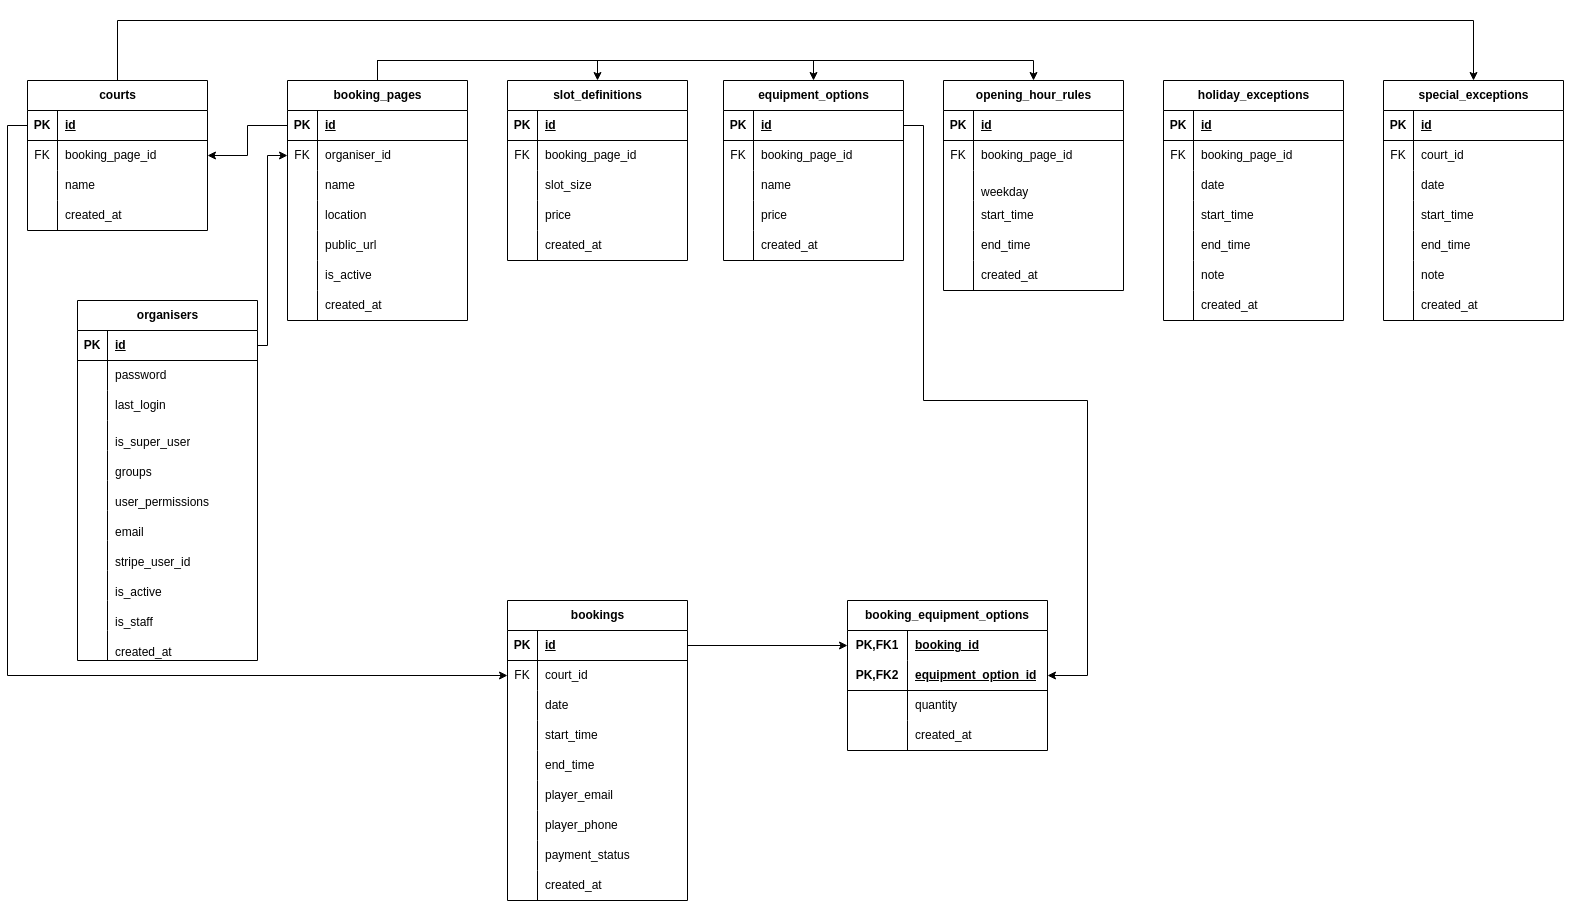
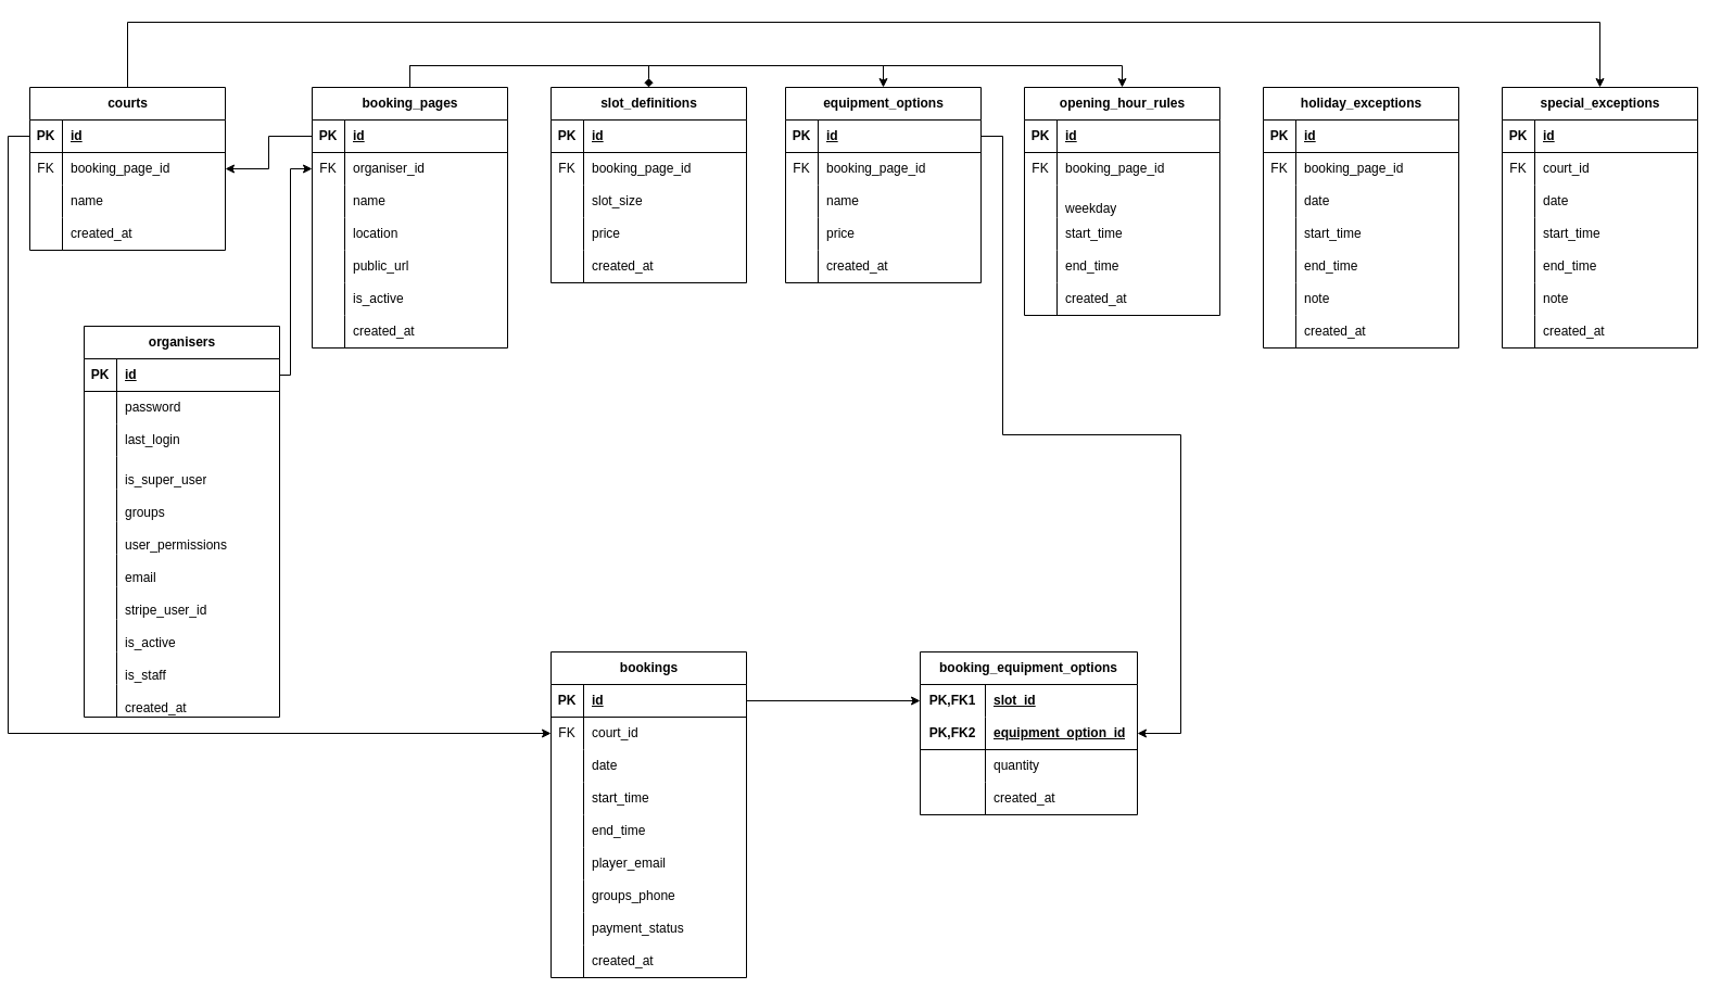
- <mxCell id="36" style="edgeStyle=orthogonalEdgeStyle;rounded=0;orthogonalLoop=1;jettySize=auto;html=1;exitX=0.5;exitY=0;exitDx=0;exitDy=0;entryX=0.5;entryY=0;entryDx=0;entryDy=0;" parent="1" source="39" target="61" edge="1"><mxGeometry relative="1" as="geometry" /></mxCell>
+ <mxCell id="36" style="edgeStyle=orthogonalEdgeStyle;rounded=0;orthogonalLoop=1;jettySize=auto;html=1;exitX=0.5;exitY=0;exitDx=0;exitDy=0;entryX=0.5;entryY=0;entryDx=0;entryDy=0;endArrow=diamond;" parent="1" source="39" target="61" edge="1"><mxGeometry relative="1" as="geometry" /></mxCell>
- <mxCell id="187" value="booking_id" style="shape=partialRectangle;connectable=0;fillColor=none;top=0;left=0;bottom=0;right=0;align=left;spacingLeft=6;fontStyle=5;overflow=hidden;html=1;whiteSpace=wrap;" parent="185" vertex="1"><mxGeometry x="60" width="140" height="30" as="geometry"><mxRectangle width="140" height="30" as="alternateBounds" /></mxGeometry></mxCell>
+ <mxCell id="187" value="slot_id" style="shape=partialRectangle;connectable=0;fillColor=none;top=0;left=0;bottom=0;right=0;align=left;spacingLeft=6;fontStyle=5;overflow=hidden;html=1;whiteSpace=wrap;" parent="185" vertex="1"><mxGeometry x="60" width="140" height="30" as="geometry"><mxRectangle width="140" height="30" as="alternateBounds" /></mxGeometry></mxCell>
- <mxCell id="177" value="player_phone" style="shape=partialRectangle;connectable=0;fillColor=none;top=0;left=0;bottom=0;right=0;align=left;spacingLeft=6;overflow=hidden;whiteSpace=wrap;html=1;" parent="175" vertex="1"><mxGeometry x="30" width="150" height="30" as="geometry"><mxRectangle width="150" height="30" as="alternateBounds" /></mxGeometry></mxCell>
+ <mxCell id="177" value="groups_phone" style="shape=partialRectangle;connectable=0;fillColor=none;top=0;left=0;bottom=0;right=0;align=left;spacingLeft=6;overflow=hidden;whiteSpace=wrap;html=1;" parent="175" vertex="1"><mxGeometry x="30" width="150" height="30" as="geometry"><mxRectangle width="150" height="30" as="alternateBounds" /></mxGeometry></mxCell>
